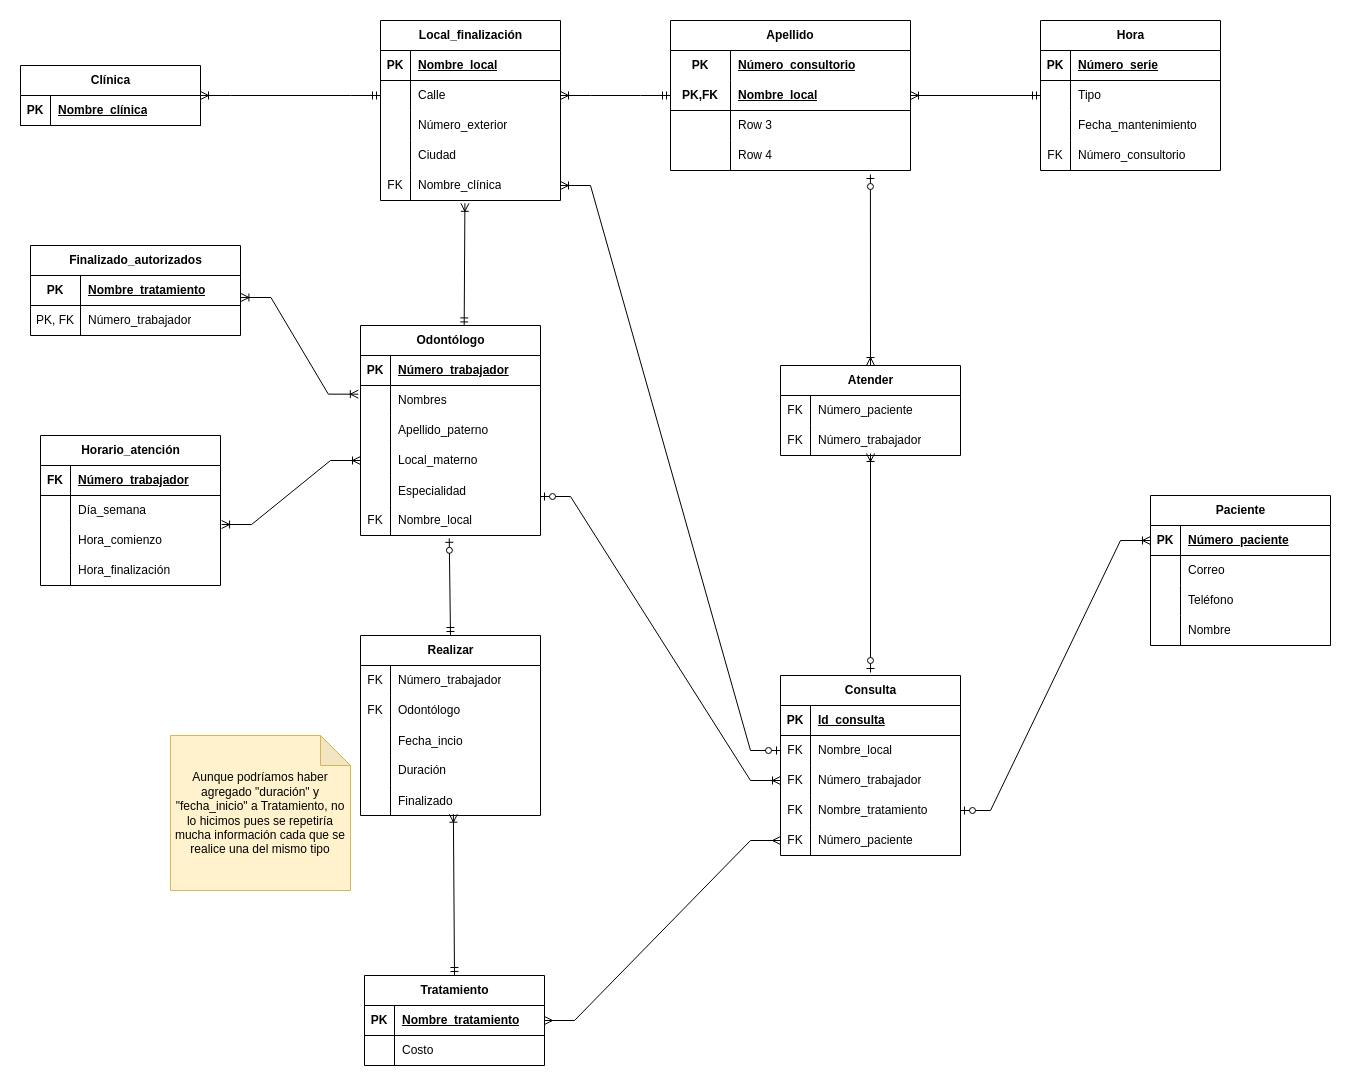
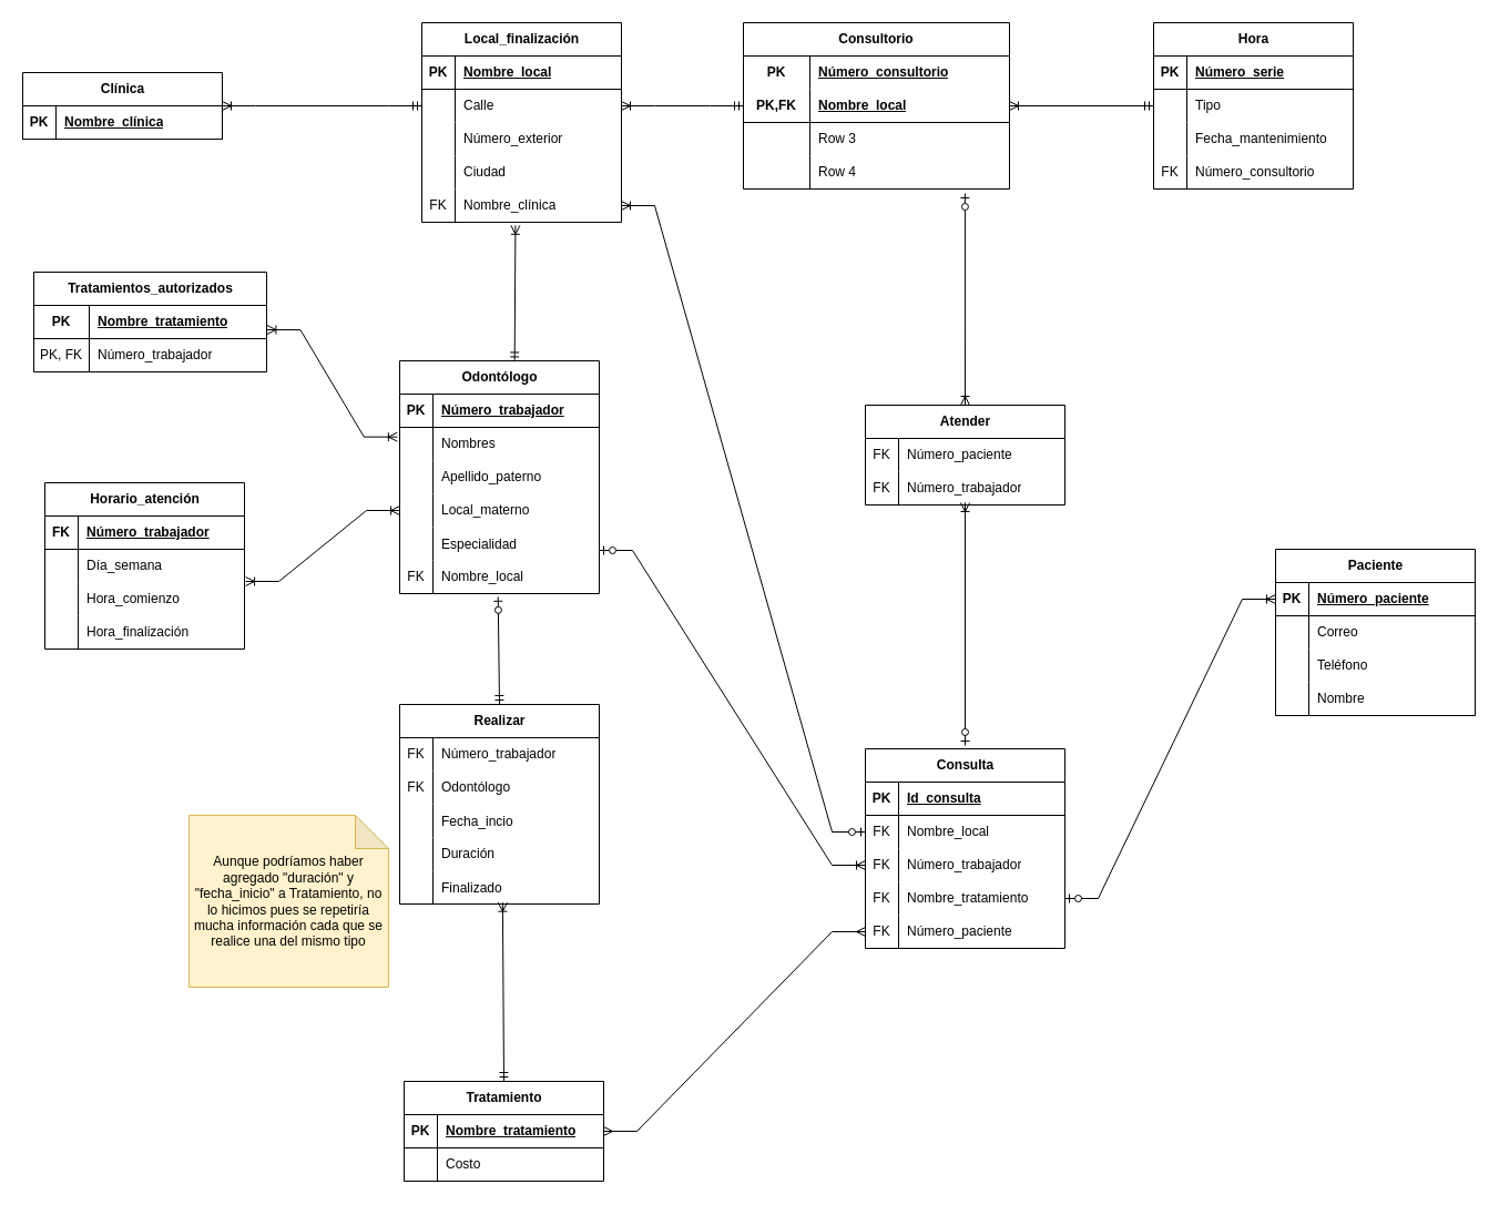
- <mxCell id="22" value="Apellido" style="shape=table;startSize=30;container=1;collapsible=1;childLayout=tableLayout;fixedRows=1;rowLines=0;fontStyle=1;align=center;resizeLast=1;html=1;whiteSpace=wrap;" vertex="1" parent="1"><mxGeometry x="670" y="20" width="240" height="150" as="geometry" /></mxCell>
+ <mxCell id="22" value="Consultorio" style="shape=table;startSize=30;container=1;collapsible=1;childLayout=tableLayout;fixedRows=1;rowLines=0;fontStyle=1;align=center;resizeLast=1;html=1;whiteSpace=wrap;" vertex="1" parent="1"><mxGeometry x="670" y="20" width="240" height="150" as="geometry" /></mxCell>
- <mxCell id="71" value="Finalizado_autorizados" style="shape=table;startSize=30;container=1;collapsible=1;childLayout=tableLayout;fixedRows=1;rowLines=0;fontStyle=1;align=center;resizeLast=1;html=1;" vertex="1" parent="1"><mxGeometry x="30" y="245" width="210" height="90" as="geometry" /></mxCell>
+ <mxCell id="71" value="Tratamientos_autorizados" style="shape=table;startSize=30;container=1;collapsible=1;childLayout=tableLayout;fixedRows=1;rowLines=0;fontStyle=1;align=center;resizeLast=1;html=1;" vertex="1" parent="1"><mxGeometry x="30" y="245" width="210" height="90" as="geometry" /></mxCell>
